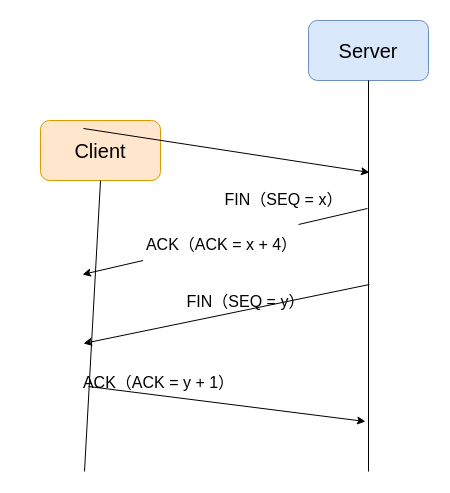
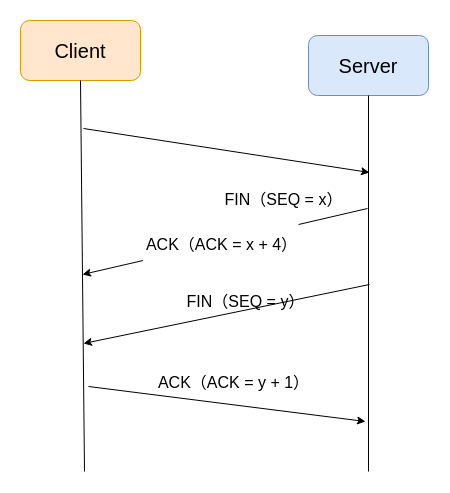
- <mxCell id="3" value="&lt;font style=&quot;font-size: 20px;&quot;&gt;Server&lt;/font&gt;" style="rounded=1;whiteSpace=wrap;html=1;fillColor=#dae8fc;strokeColor=#6c8ebf;" parent="1" vertex="1"><mxGeometry x="308" y="20" width="120" height="60" as="geometry" /></mxCell>
+ <mxCell id="3" value="&lt;font style=&quot;font-size: 20px;&quot;&gt;Server&lt;/font&gt;" style="rounded=1;whiteSpace=wrap;html=1;fillColor=#dae8fc;strokeColor=#6c8ebf;" parent="1" vertex="1"><mxGeometry x="308" y="35" width="120" height="60" as="geometry" /></mxCell>
- <mxCell id="2" value="&lt;font style=&quot;font-size: 20px;&quot;&gt;Client&lt;/font&gt;" style="rounded=1;whiteSpace=wrap;html=1;fillColor=#ffe6cc;strokeColor=#d79b00;" parent="1" vertex="1"><mxGeometry x="40" y="120" width="120" height="60" as="geometry" /></mxCell>
+ <mxCell id="2" value="&lt;font style=&quot;font-size: 20px;&quot;&gt;Client&lt;/font&gt;" style="rounded=1;whiteSpace=wrap;html=1;fillColor=#ffe6cc;strokeColor=#d79b00;" parent="1" vertex="1"><mxGeometry x="20" y="20" width="120" height="60" as="geometry" /></mxCell>
- <mxCell id="14" value="&lt;font style=&quot;font-size: 16px;&quot;&gt;ACK（ACK = y + 1）&lt;/font&gt;" style="text;html=1;align=center;verticalAlign=middle;resizable=0;points=[];autosize=1;strokeColor=none;fillColor=none;fontSize=20;" vertex="1" parent="1"><mxGeometry x="73" y="362" width="169" height="36" as="geometry" /></mxCell>
+ <mxCell id="14" value="&lt;font style=&quot;font-size: 16px;&quot;&gt;ACK（ACK = y + 1）&lt;/font&gt;" style="text;html=1;align=center;verticalAlign=middle;resizable=0;points=[];autosize=1;strokeColor=none;fillColor=none;fontSize=20;" vertex="1" parent="1"><mxGeometry x="148" y="362" width="169" height="36" as="geometry" /></mxCell>
